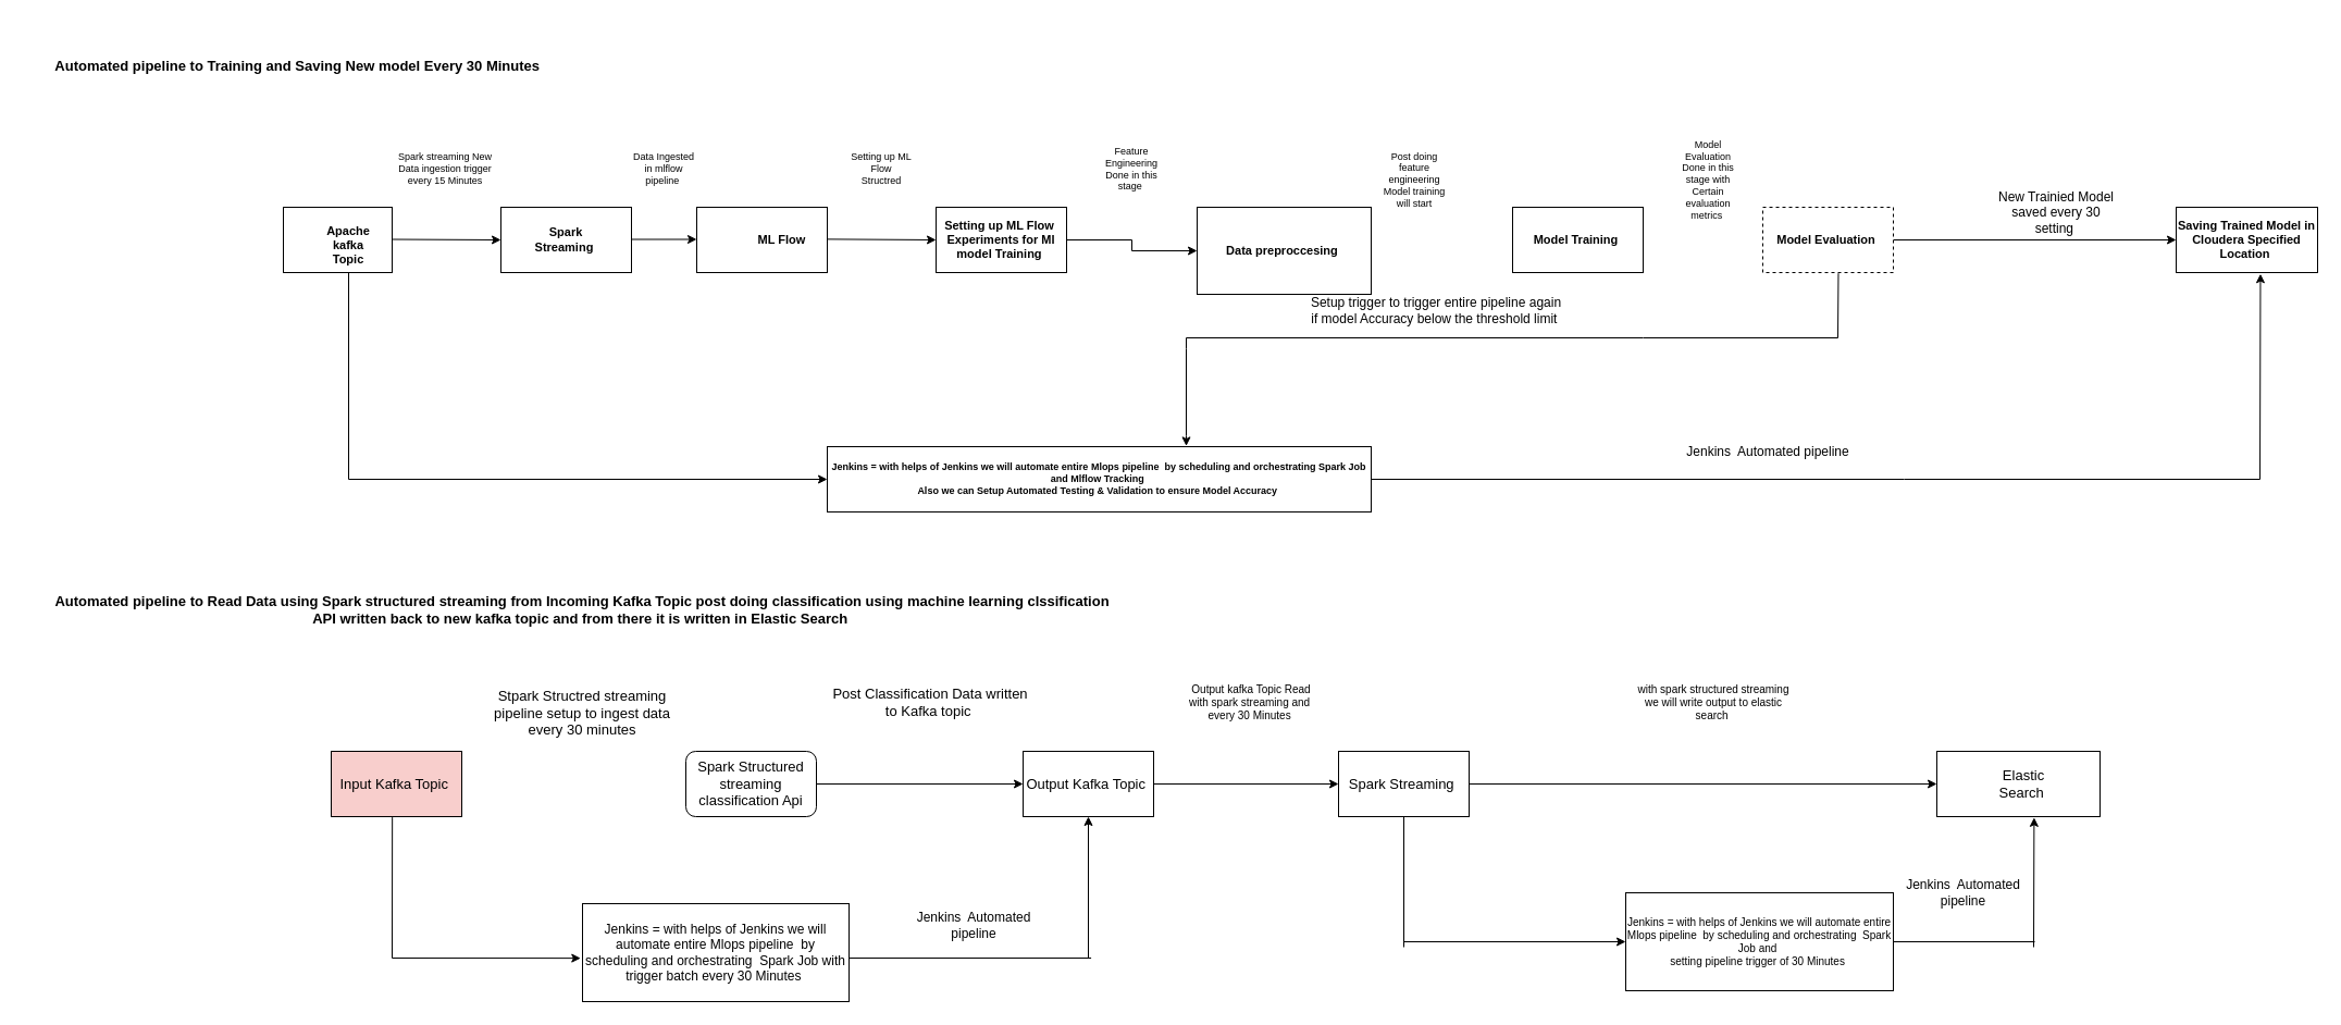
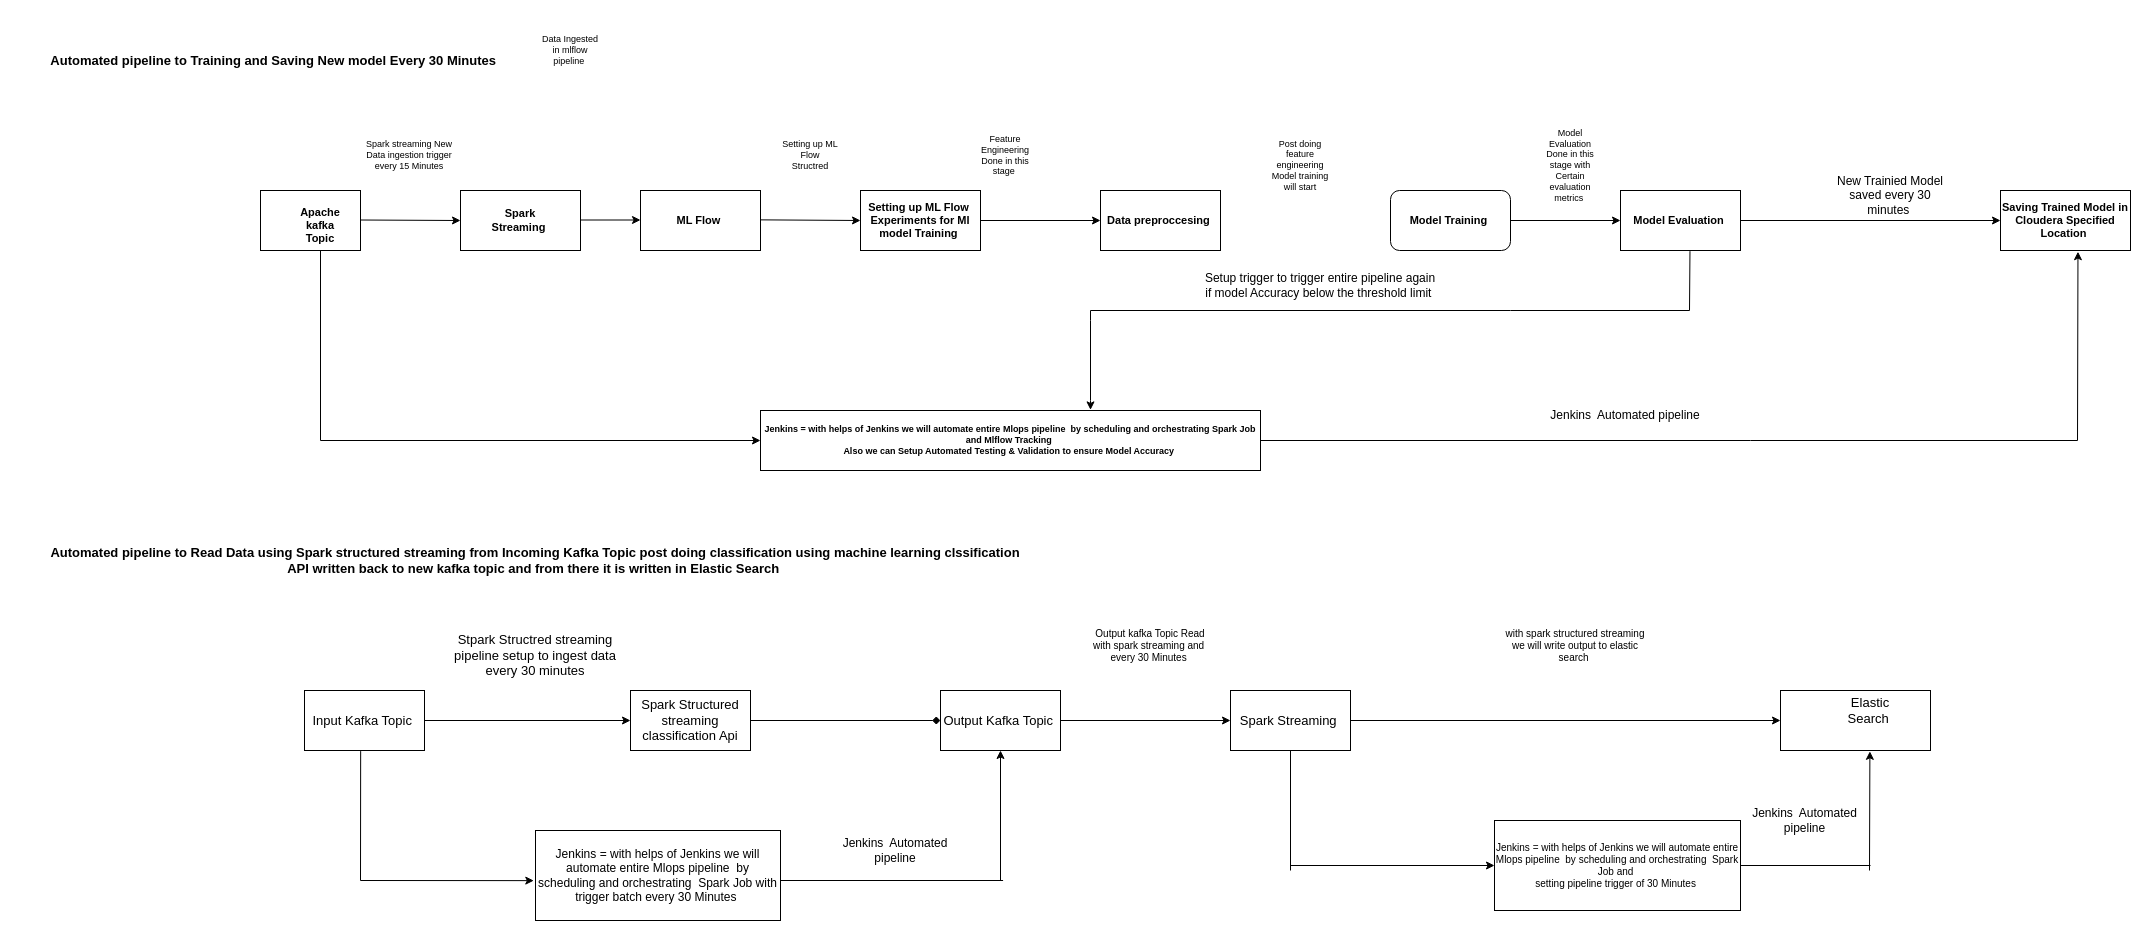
- <mxCell id="57" value="Data Ingested in mlflow pipeline&amp;nbsp;" style="text;html=1;strokeColor=none;fillColor=none;align=center;verticalAlign=middle;whiteSpace=wrap;rounded=0;fontSize=9;" vertex="1" parent="1"><mxGeometry x="580" y="140" width="60" height="30" as="geometry" /></mxCell>
+ <mxCell id="57" value="Data Ingested in mlflow pipeline&amp;nbsp;" style="text;html=1;strokeColor=none;fillColor=none;align=center;verticalAlign=middle;whiteSpace=wrap;rounded=0;fontSize=9;" vertex="1" parent="1"><mxGeometry x="540" y="35" width="60" height="30" as="geometry" /></mxCell>
- <mxCell id="59" value="Feature Engineering Done in this stage&amp;nbsp;" style="text;html=1;strokeColor=none;fillColor=none;align=center;verticalAlign=middle;whiteSpace=wrap;rounded=0;fontSize=9;" vertex="1" parent="1"><mxGeometry x="1010" y="140" width="60" height="30" as="geometry" /></mxCell>
+ <mxCell id="59" value="Feature Engineering Done in this stage&amp;nbsp;" style="text;html=1;strokeColor=none;fillColor=none;align=center;verticalAlign=middle;whiteSpace=wrap;rounded=0;fontSize=9;" vertex="1" parent="1"><mxGeometry x="975" y="140" width="60" height="30" as="geometry" /></mxCell>
- <mxCell id="27" value="New Trainied Model saved every 30 setting&amp;nbsp;" style="text;html=1;strokeColor=none;fillColor=none;align=center;verticalAlign=middle;whiteSpace=wrap;rounded=0;fontSize=12;fontStyle=0" vertex="1" parent="1"><mxGeometry x="1830" y="180" width="120" height="30" as="geometry" /></mxCell>
+ <mxCell id="27" value="New Trainied Model saved every 30 minutes&amp;nbsp;" style="text;html=1;strokeColor=none;fillColor=none;align=center;verticalAlign=middle;whiteSpace=wrap;rounded=0;fontSize=12;fontStyle=0" vertex="1" parent="1"><mxGeometry x="1830" y="180" width="120" height="30" as="geometry" /></mxCell>
- <mxCell id="11" value="ML Flow&amp;nbsp;" style="text;html=1;strokeColor=none;fillColor=none;align=center;verticalAlign=middle;whiteSpace=wrap;rounded=0;fontSize=11;fontStyle=1" vertex="1" parent="1"><mxGeometry x="690" y="205" width="60" height="30" as="geometry" /></mxCell>
+ <mxCell id="11" value="ML Flow&amp;nbsp;" style="text;html=1;strokeColor=none;fillColor=none;align=center;verticalAlign=middle;whiteSpace=wrap;rounded=0;fontSize=11;fontStyle=1" vertex="1" parent="1"><mxGeometry x="670" y="205" width="60" height="30" as="geometry" /></mxCell>
- <mxCell id="17" value="Model Training&amp;nbsp;" style="rounded=0;whiteSpace=wrap;html=1;fontSize=11;fontStyle=1" vertex="1" parent="1"><mxGeometry x="1390" y="190" width="120" height="60" as="geometry" /></mxCell>
+ <mxCell id="17" value="Model Training&amp;nbsp;" style="whiteSpace=wrap;html=1;fontSize=11;fontStyle=1;rounded=1;" vertex="1" parent="1"><mxGeometry x="1390" y="190" width="120" height="60" as="geometry" /></mxCell>
+ <mxCell id="16" value="" style="edgeStyle=orthogonalEdgeStyle;rounded=0;orthogonalLoop=1;jettySize=auto;html=1;fontSize=11;" edge="1" parent="1" source="17" target="20"><mxGeometry relative="1" as="geometry" /></mxCell>
- <mxCell id="20" value="Model Evaluation&amp;nbsp;" style="rounded=0;whiteSpace=wrap;html=1;fontSize=11;fontStyle=1;dashed=1;" vertex="1" parent="1"><mxGeometry x="1620" y="190" width="120" height="60" as="geometry" /></mxCell>
+ <mxCell id="20" value="Model Evaluation&amp;nbsp;" style="rounded=0;whiteSpace=wrap;html=1;fontSize=11;fontStyle=1" vertex="1" parent="1"><mxGeometry x="1620" y="190" width="120" height="60" as="geometry" /></mxCell>
- <mxCell id="15" value="Data preproccesing&amp;nbsp;" style="rounded=0;whiteSpace=wrap;html=1;fontSize=11;fontStyle=1" vertex="1" parent="1"><mxGeometry x="1100" y="190" width="160" height="80" as="geometry" /></mxCell>
+ <mxCell id="15" value="Data preproccesing&amp;nbsp;" style="rounded=0;whiteSpace=wrap;html=1;fontSize=11;fontStyle=1" vertex="1" parent="1"><mxGeometry x="1100" y="190" width="120" height="60" as="geometry" /></mxCell>
- <mxCell id="54" value="Post Classification Data written to Kafka topic&amp;nbsp;" style="text;html=1;strokeColor=none;fillColor=none;align=center;verticalAlign=middle;whiteSpace=wrap;rounded=0;fontSize=13;" vertex="1" parent="1"><mxGeometry x="760" y="630" width="190" height="30" as="geometry" /></mxCell>
- <mxCell id="32" value="Input Kafka Topic&amp;nbsp;" style="rounded=0;whiteSpace=wrap;html=1;fontSize=13;fillColor=#f8cecc;" vertex="1" parent="1"><mxGeometry x="304" y="690" width="120" height="60" as="geometry" /></mxCell>
+ <mxCell id="32" value="Input Kafka Topic&amp;nbsp;" style="rounded=0;whiteSpace=wrap;html=1;fontSize=13;" vertex="1" parent="1"><mxGeometry x="304" y="690" width="120" height="60" as="geometry" /></mxCell>
+ <mxCell id="31" value="" style="edgeStyle=none;rounded=0;orthogonalLoop=1;jettySize=auto;html=1;fontSize=13;" edge="1" parent="1" source="32" target="34"><mxGeometry relative="1" as="geometry" /></mxCell>
- <mxCell id="34" value="Spark Structured streaming classification Api" style="whiteSpace=wrap;html=1;fontSize=13;rounded=1;" vertex="1" parent="1"><mxGeometry x="630" y="690" width="120" height="60" as="geometry" /></mxCell>
+ <mxCell id="34" value="Spark Structured streaming classification Api" style="rounded=0;whiteSpace=wrap;html=1;fontSize=13;" vertex="1" parent="1"><mxGeometry x="630" y="690" width="120" height="60" as="geometry" /></mxCell>
- <mxCell id="33" value="" style="edgeStyle=none;rounded=0;orthogonalLoop=1;jettySize=auto;html=1;fontSize=13;" edge="1" parent="1" source="34" target="36"><mxGeometry relative="1" as="geometry" /></mxCell>
+ <mxCell id="33" value="" style="edgeStyle=none;rounded=0;orthogonalLoop=1;jettySize=auto;html=1;fontSize=13;endArrow=diamond;" edge="1" parent="1" source="34" target="36"><mxGeometry relative="1" as="geometry" /></mxCell>
- <mxCell id="41" value="Elastic Search&amp;nbsp;" style="text;html=1;strokeColor=none;fillColor=none;align=center;verticalAlign=middle;whiteSpace=wrap;rounded=0;fontSize=13;" vertex="1" parent="1"><mxGeometry x="1830" y="705" width="60" height="30" as="geometry" /></mxCell>
+ <mxCell id="41" value="Elastic Search&amp;nbsp;" style="text;html=1;strokeColor=none;fillColor=none;align=center;verticalAlign=middle;whiteSpace=wrap;rounded=0;fontSize=13;" vertex="1" parent="1"><mxGeometry x="1840" y="695" width="60" height="30" as="geometry" /></mxCell>
